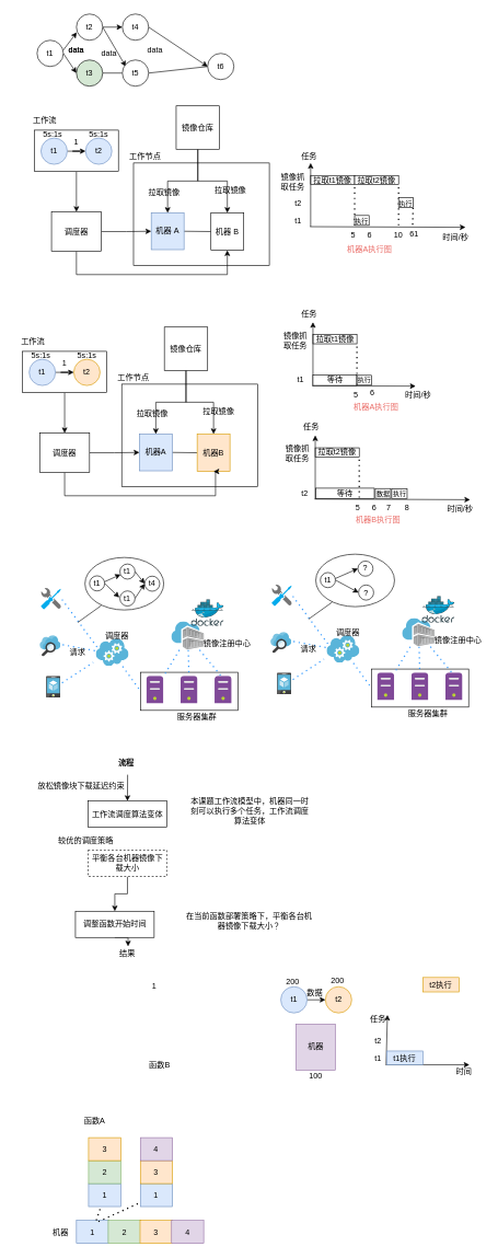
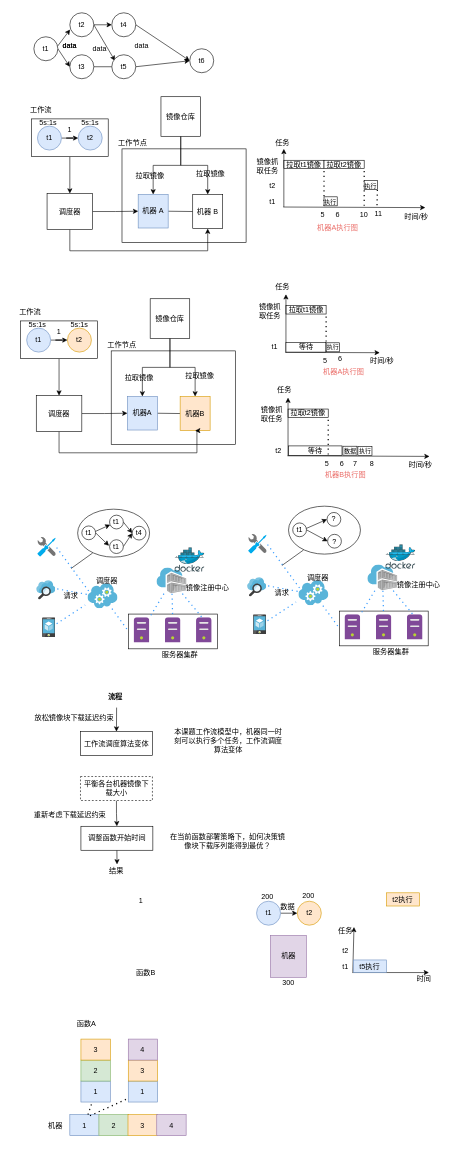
- <mxCell id="18" style="rounded=0;orthogonalLoop=1;jettySize=auto;html=1;exitX=1;exitY=0.5;exitDx=0;exitDy=0;entryX=0;entryY=0.5;entryDx=0;entryDy=0;endArrow=none;" edge="1" parent="1" source="19" target="20"><mxGeometry relative="1" as="geometry" /></mxCell>
+ <mxCell id="18" style="rounded=0;orthogonalLoop=1;jettySize=auto;html=1;exitX=1;exitY=0.5;exitDx=0;exitDy=0;entryX=0;entryY=0.5;entryDx=0;entryDy=0;" edge="1" parent="1" source="19" target="20"><mxGeometry relative="1" as="geometry" /></mxCell>
- <mxCell id="15" value="t3" style="ellipse;whiteSpace=wrap;html=1;aspect=fixed;fillColor=#d5e8d4;" vertex="1" parent="1"><mxGeometry x="116" y="90" width="40" height="40" as="geometry" /></mxCell>
+ <mxCell id="15" value="t3" style="ellipse;whiteSpace=wrap;html=1;aspect=fixed;" vertex="1" parent="1"><mxGeometry x="116" y="90" width="40" height="40" as="geometry" /></mxCell>
- <mxCell id="60" value="61" style="text;html=1;strokeColor=none;fillColor=none;align=center;verticalAlign=middle;whiteSpace=wrap;rounded=0;" vertex="1" parent="1"><mxGeometry x="601" y="341" width="60" height="30" as="geometry" /></mxCell>
+ <mxCell id="60" value="11" style="text;html=1;strokeColor=none;fillColor=none;align=center;verticalAlign=middle;whiteSpace=wrap;rounded=0;" vertex="1" parent="1"><mxGeometry x="601" y="341" width="60" height="30" as="geometry" /></mxCell>
- <mxCell id="149" value="较优的调度策略" style="text;html=1;strokeColor=none;fillColor=none;align=center;verticalAlign=middle;whiteSpace=wrap;rounded=0;" vertex="1" parent="1"><mxGeometry x="59" y="1264" width="143" height="30" as="geometry" /></mxCell>
+ <mxCell id="148" value="重新考虑下载延迟约束" style="text;html=1;strokeColor=none;fillColor=none;align=center;verticalAlign=middle;whiteSpace=wrap;rounded=0;" vertex="1" parent="1"><mxGeometry x="44.5" y="1343" width="143" height="30" as="geometry" /></mxCell>
- <mxCell id="152" value="在当前函数部署策略下，平衡各台机器镜像下载大小？" style="text;html=1;strokeColor=none;fillColor=none;align=center;verticalAlign=middle;whiteSpace=wrap;rounded=0;" vertex="1" parent="1"><mxGeometry x="280" y="1387" width="199" height="30" as="geometry" /></mxCell>
+ <mxCell id="152" value="在当前函数部署策略下，如何决策镜像块下载序列能得到最优？" style="text;html=1;strokeColor=none;fillColor=none;align=center;verticalAlign=middle;whiteSpace=wrap;rounded=0;" vertex="1" parent="1"><mxGeometry x="280" y="1387" width="199" height="30" as="geometry" /></mxCell>
- <mxCell id="147" value="调整函数开始时间" style="rounded=0;whiteSpace=wrap;html=1;" vertex="1" parent="1"><mxGeometry x="114.5" y="1387" width="120" height="40" as="geometry" /></mxCell>
+ <mxCell id="147" value="调整函数开始时间" style="rounded=0;whiteSpace=wrap;html=1;" vertex="1" parent="1"><mxGeometry x="134.5" y="1377" width="120" height="40" as="geometry" /></mxCell>
- <mxCell id="181" value="t1执行" style="rounded=0;whiteSpace=wrap;html=1;fillColor=#dae8fc;strokeColor=#6c8ebf;" vertex="1" parent="1"><mxGeometry x="589" y="1600" width="55" height="21" as="geometry" /></mxCell>
+ <mxCell id="181" value="t5执行" style="rounded=0;whiteSpace=wrap;html=1;fillColor=#dae8fc;strokeColor=#6c8ebf;" vertex="1" parent="1"><mxGeometry x="589" y="1600" width="55" height="21" as="geometry" /></mxCell>
- <mxCell id="171" value="100" style="text;html=1;strokeColor=none;fillColor=none;align=center;verticalAlign=middle;whiteSpace=wrap;rounded=0;" vertex="1" parent="1"><mxGeometry x="450.51" y="1623" width="60" height="30" as="geometry" /></mxCell>
+ <mxCell id="171" value="300" style="text;html=1;strokeColor=none;fillColor=none;align=center;verticalAlign=middle;whiteSpace=wrap;rounded=0;" vertex="1" parent="1"><mxGeometry x="450.51" y="1623" width="60" height="30" as="geometry" /></mxCell>
